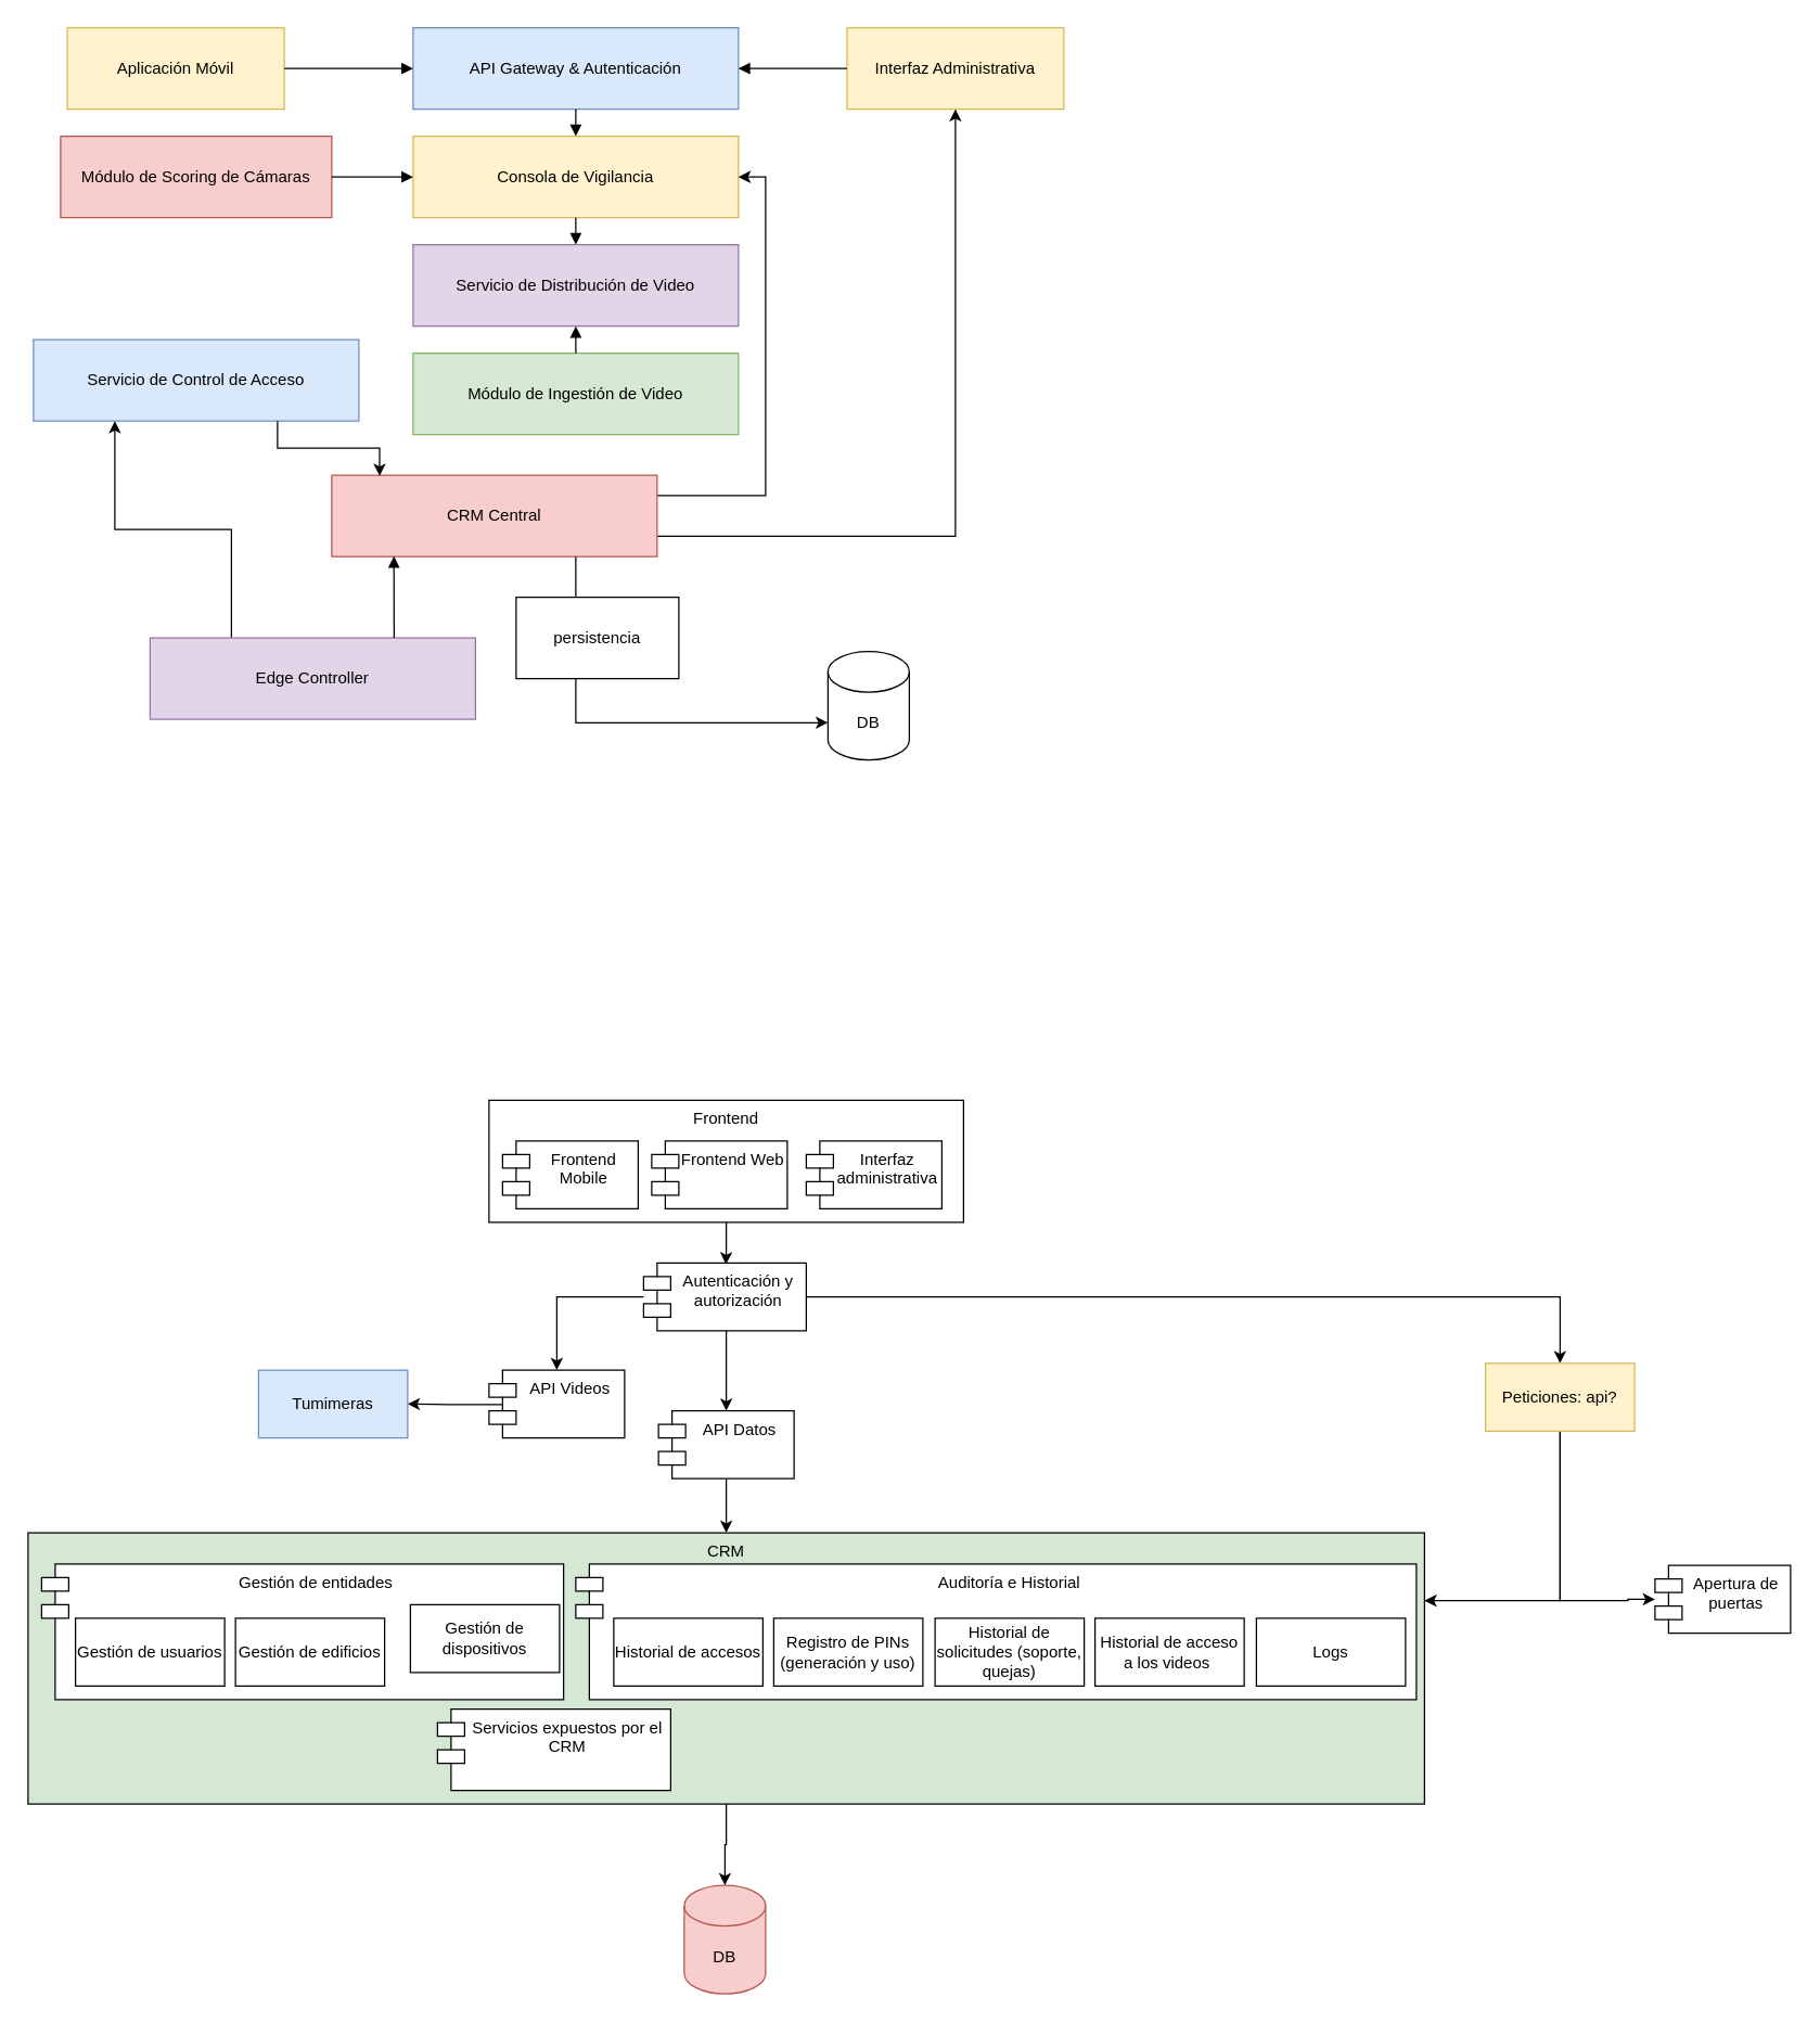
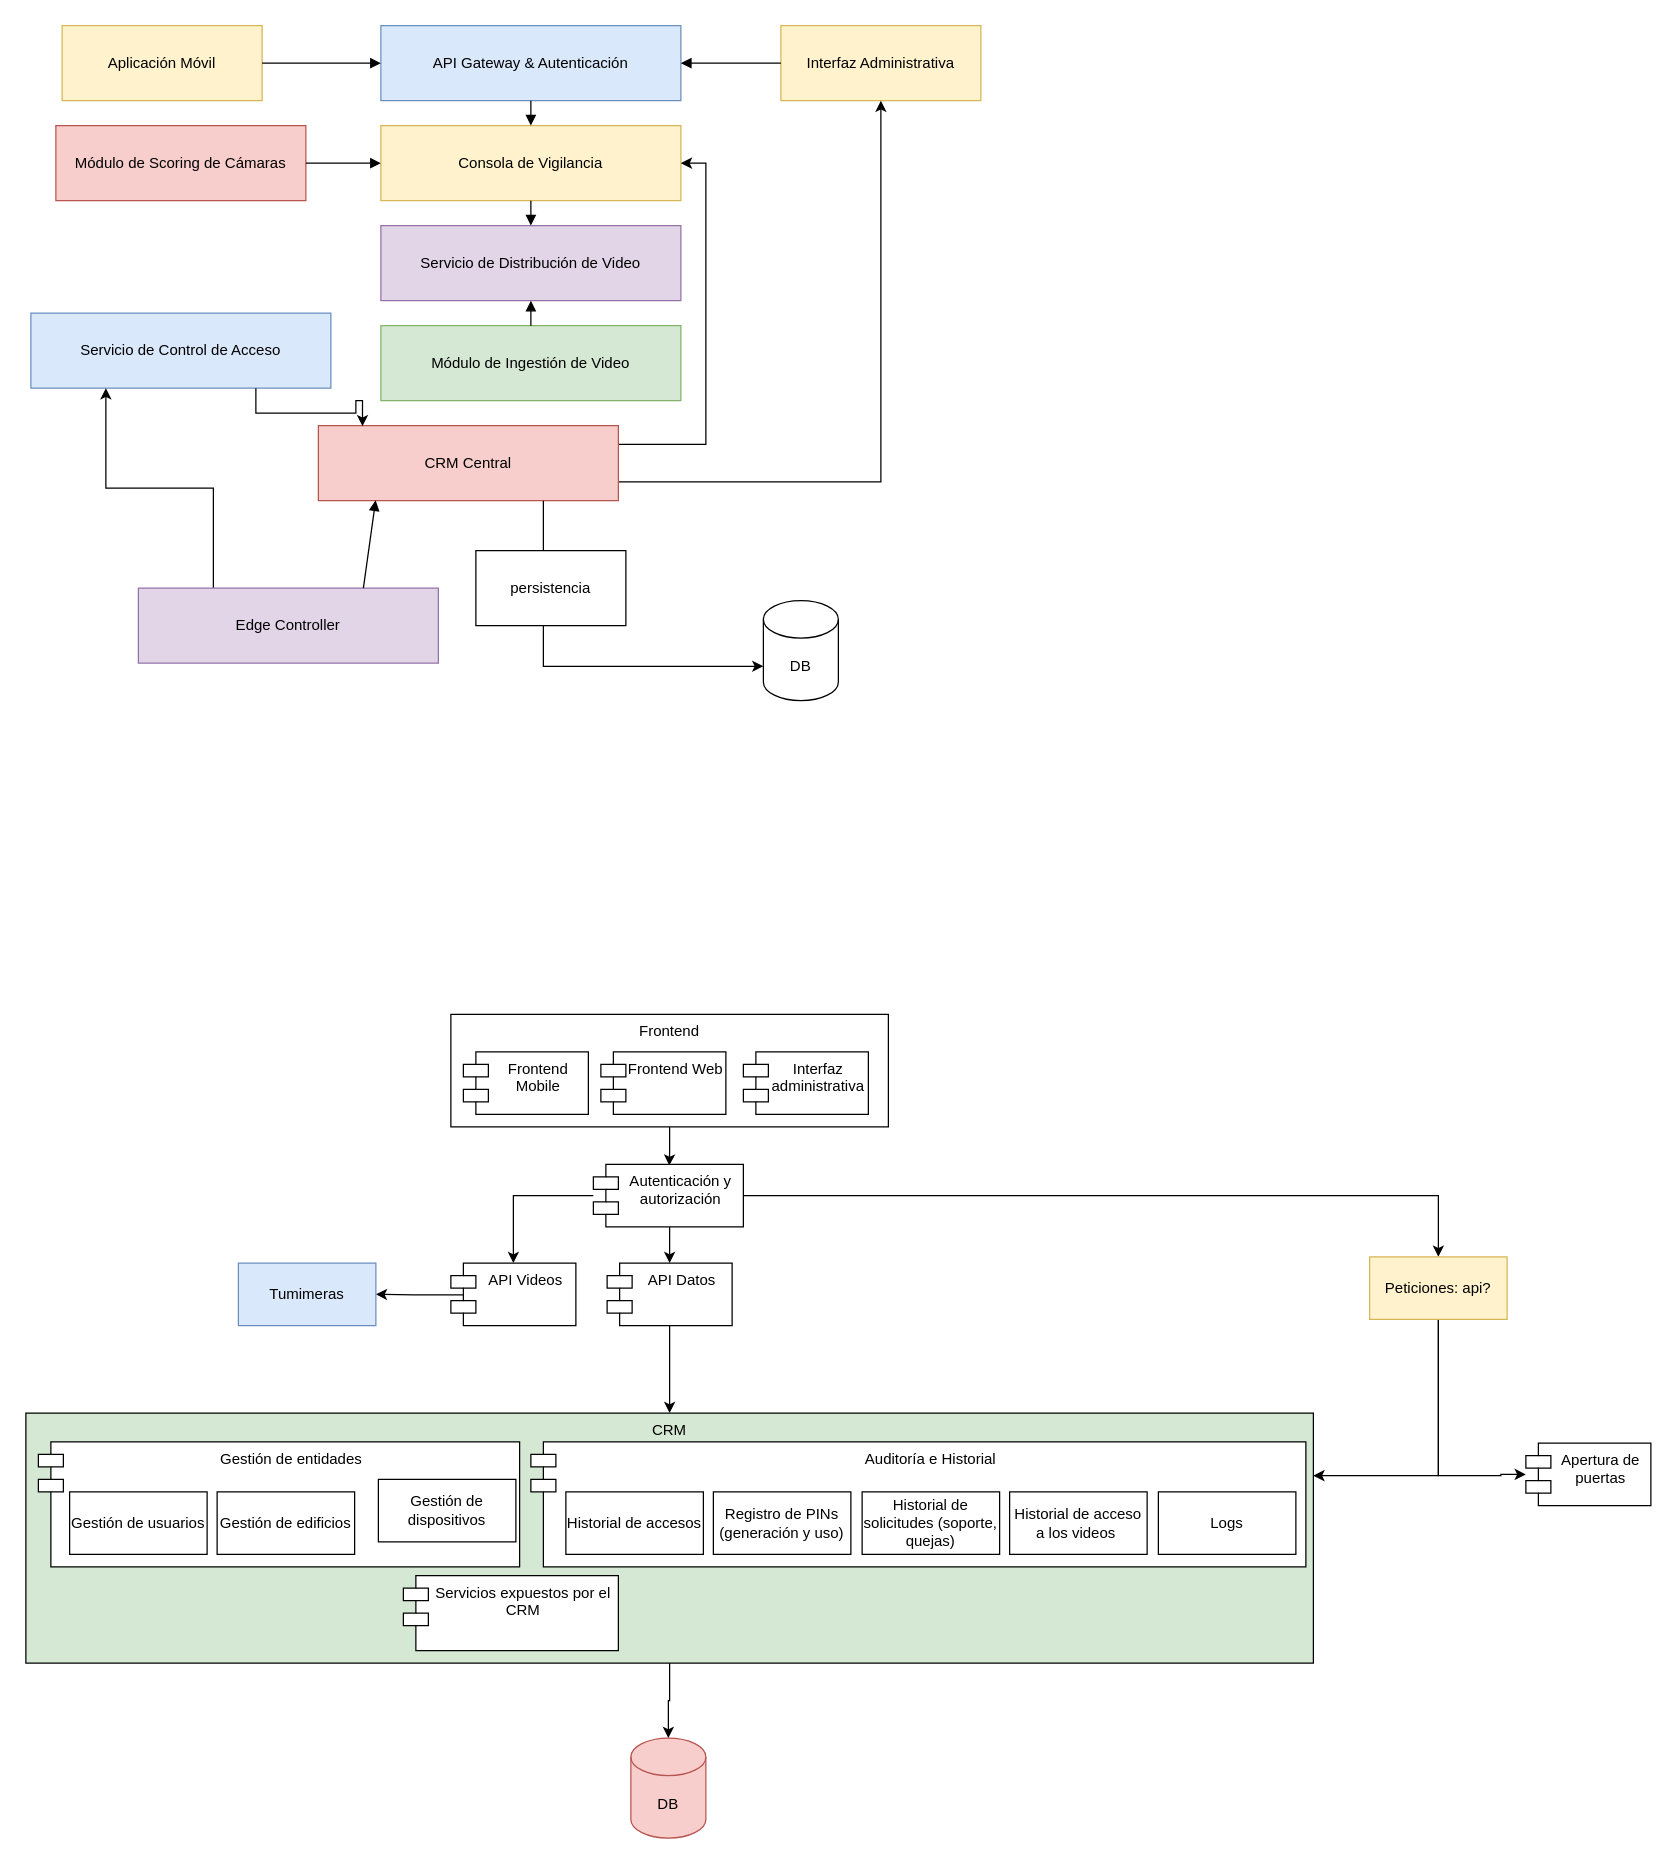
- <mxCell id="21" value="CRM Central" style="shape=rectangle;whiteSpace=wrap;html=1;fillColor=#f8cecc;strokeColor=#b85450" parent="1" vertex="1"><mxGeometry x="244" y="350" width="240" height="60" as="geometry" /></mxCell>
+ <mxCell id="21" value="CRM Central" style="shape=rectangle;whiteSpace=wrap;html=1;fillColor=#f8cecc;strokeColor=#b85450" parent="1" vertex="1"><mxGeometry x="254" y="340" width="240" height="60" as="geometry" /></mxCell>
- <mxCell id="38" value="API Datos" style="shape=module;align=left;spacingLeft=20;align=center;verticalAlign=top;whiteSpace=wrap;html=1;" vertex="1" parent="1"><mxGeometry x="485" y="1040" width="100" height="50" as="geometry" /></mxCell>
+ <mxCell id="38" value="API Datos" style="shape=module;align=left;spacingLeft=20;align=center;verticalAlign=top;whiteSpace=wrap;html=1;" vertex="1" parent="1"><mxGeometry x="485" y="1010" width="100" height="50" as="geometry" /></mxCell>
